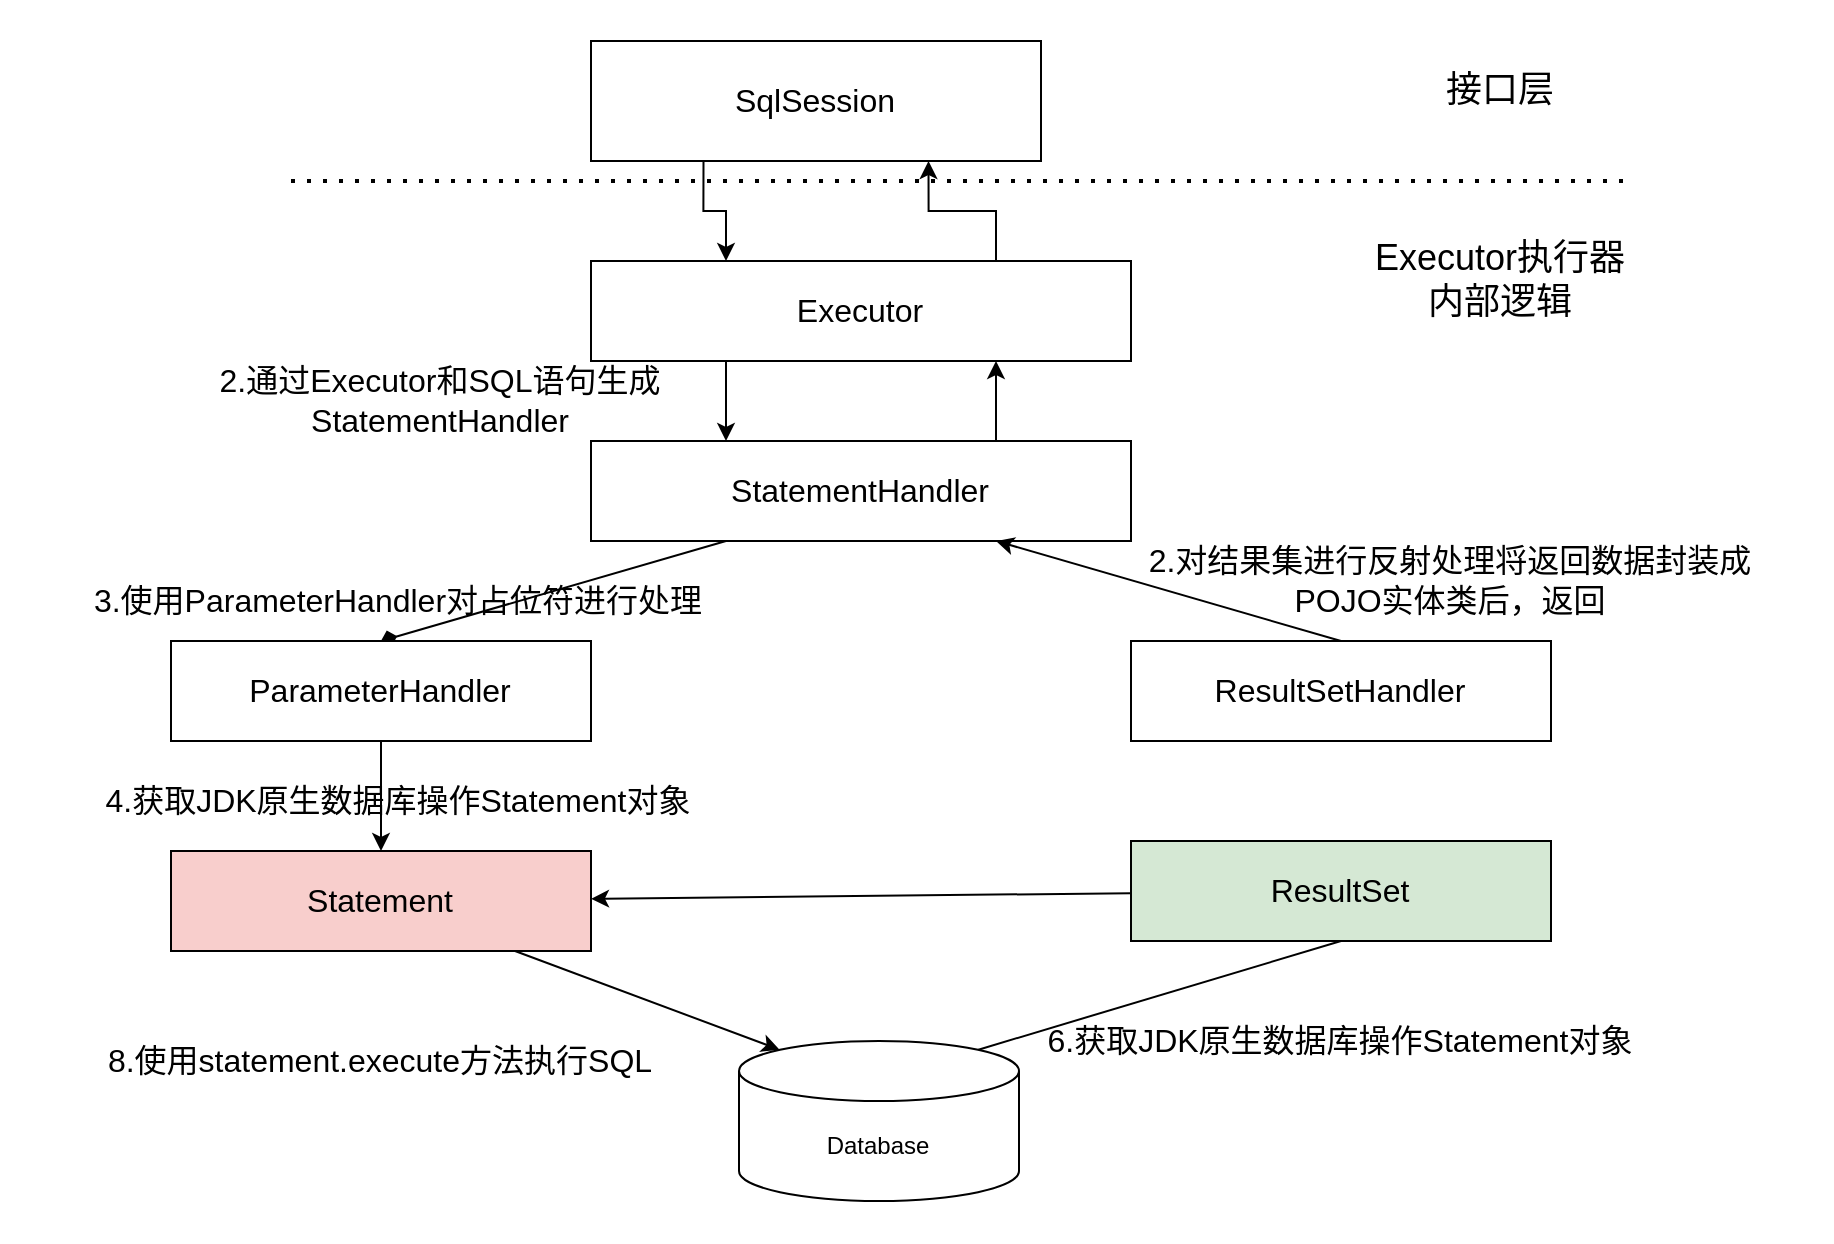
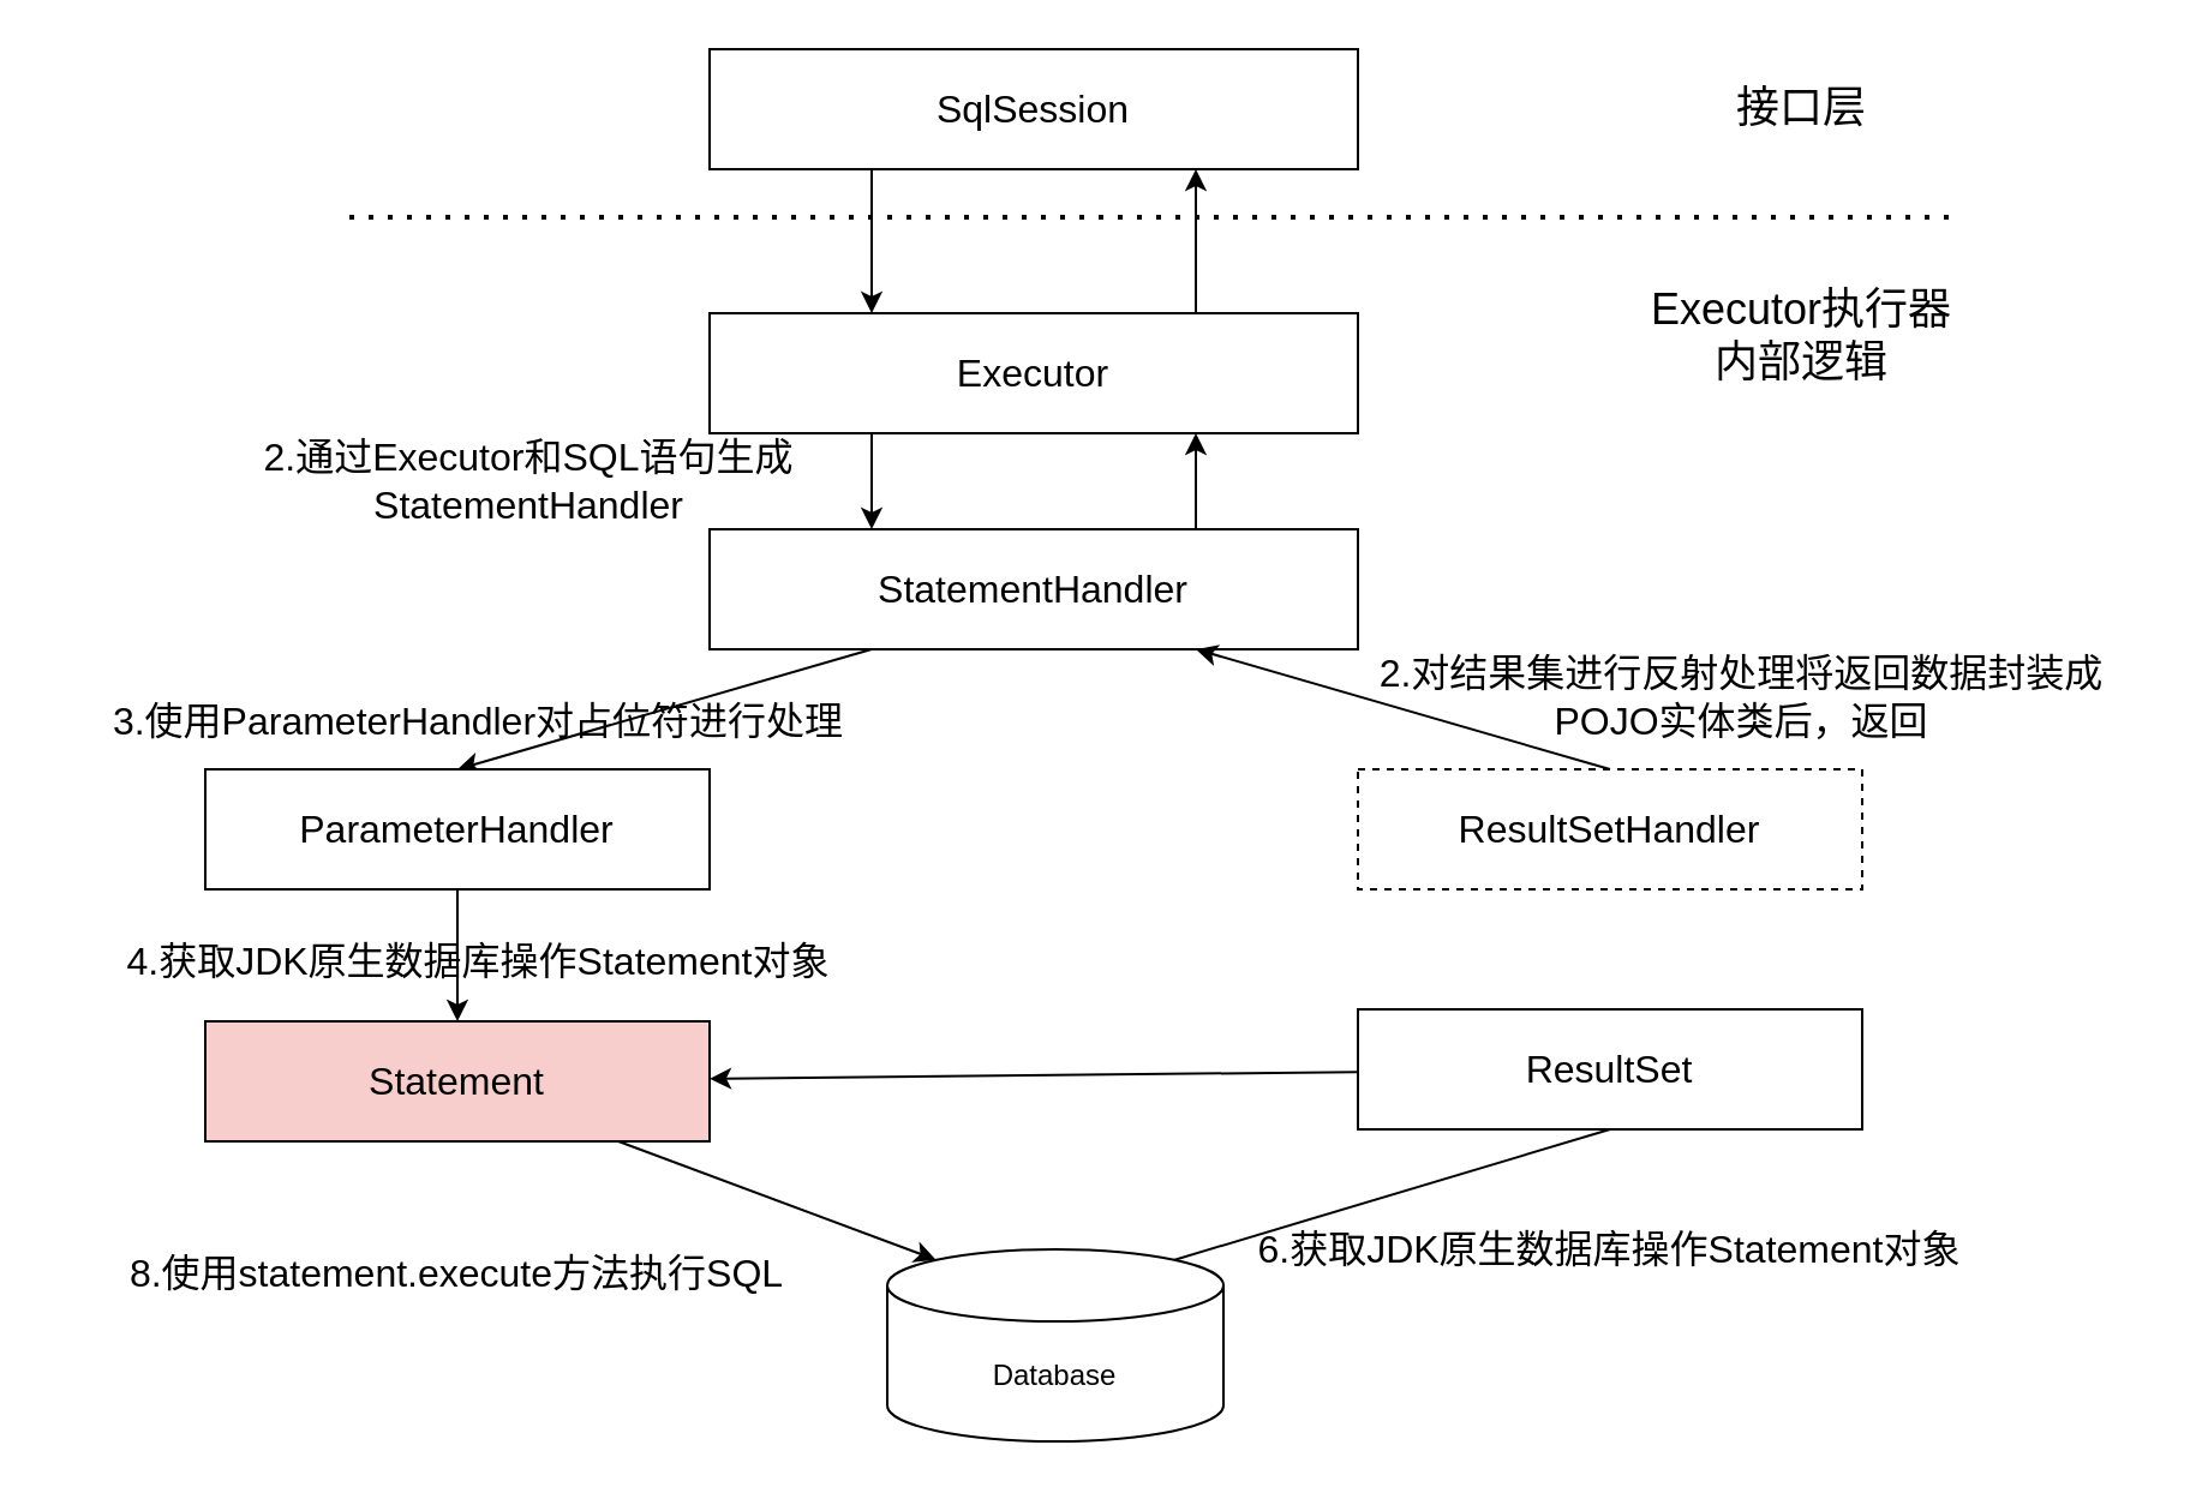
- <mxCell id="5" value="&lt;font size=&quot;3&quot;&gt;SqlSession&lt;/font&gt;" style="rounded=0;whiteSpace=wrap;html=1;" vertex="1" parent="1"><mxGeometry x="295" y="20" width="225" height="60" as="geometry" /></mxCell>
+ <mxCell id="5" value="&lt;font size=&quot;3&quot;&gt;SqlSession&lt;/font&gt;" style="rounded=0;whiteSpace=wrap;html=1;" vertex="1" parent="1"><mxGeometry x="295" y="20" width="270" height="50" as="geometry" /></mxCell>
- <mxCell id="10" style="rounded=0;orthogonalLoop=1;jettySize=auto;html=1;exitX=0.25;exitY=1;exitDx=0;exitDy=0;entryX=0.5;entryY=0;entryDx=0;entryDy=0;endArrow=diamond;" edge="1" parent="1" source="11" target="13"><mxGeometry relative="1" as="geometry" /></mxCell>
+ <mxCell id="10" style="rounded=0;orthogonalLoop=1;jettySize=auto;html=1;exitX=0.25;exitY=1;exitDx=0;exitDy=0;entryX=0.5;entryY=0;entryDx=0;entryDy=0;" edge="1" parent="1" source="11" target="13"><mxGeometry relative="1" as="geometry" /></mxCell>
- <mxCell id="17" value="&lt;font size=&quot;3&quot;&gt;ResultSetHandler&lt;/font&gt;" style="rounded=0;whiteSpace=wrap;html=1;" vertex="1" parent="1"><mxGeometry x="565" y="320" width="210" height="50" as="geometry" /></mxCell>
+ <mxCell id="17" value="&lt;font size=&quot;3&quot;&gt;ResultSetHandler&lt;/font&gt;" style="rounded=0;whiteSpace=wrap;html=1;dashed=1;" vertex="1" parent="1"><mxGeometry x="565" y="320" width="210" height="50" as="geometry" /></mxCell>
- <mxCell id="19" value="&lt;font size=&quot;3&quot;&gt;ResultSet&lt;/font&gt;" style="rounded=0;whiteSpace=wrap;html=1;fillColor=#d5e8d4;" vertex="1" parent="1"><mxGeometry x="565" y="420" width="210" height="50" as="geometry" /></mxCell>
+ <mxCell id="19" value="&lt;font size=&quot;3&quot;&gt;ResultSet&lt;/font&gt;" style="rounded=0;whiteSpace=wrap;html=1;" vertex="1" parent="1"><mxGeometry x="565" y="420" width="210" height="50" as="geometry" /></mxCell>
